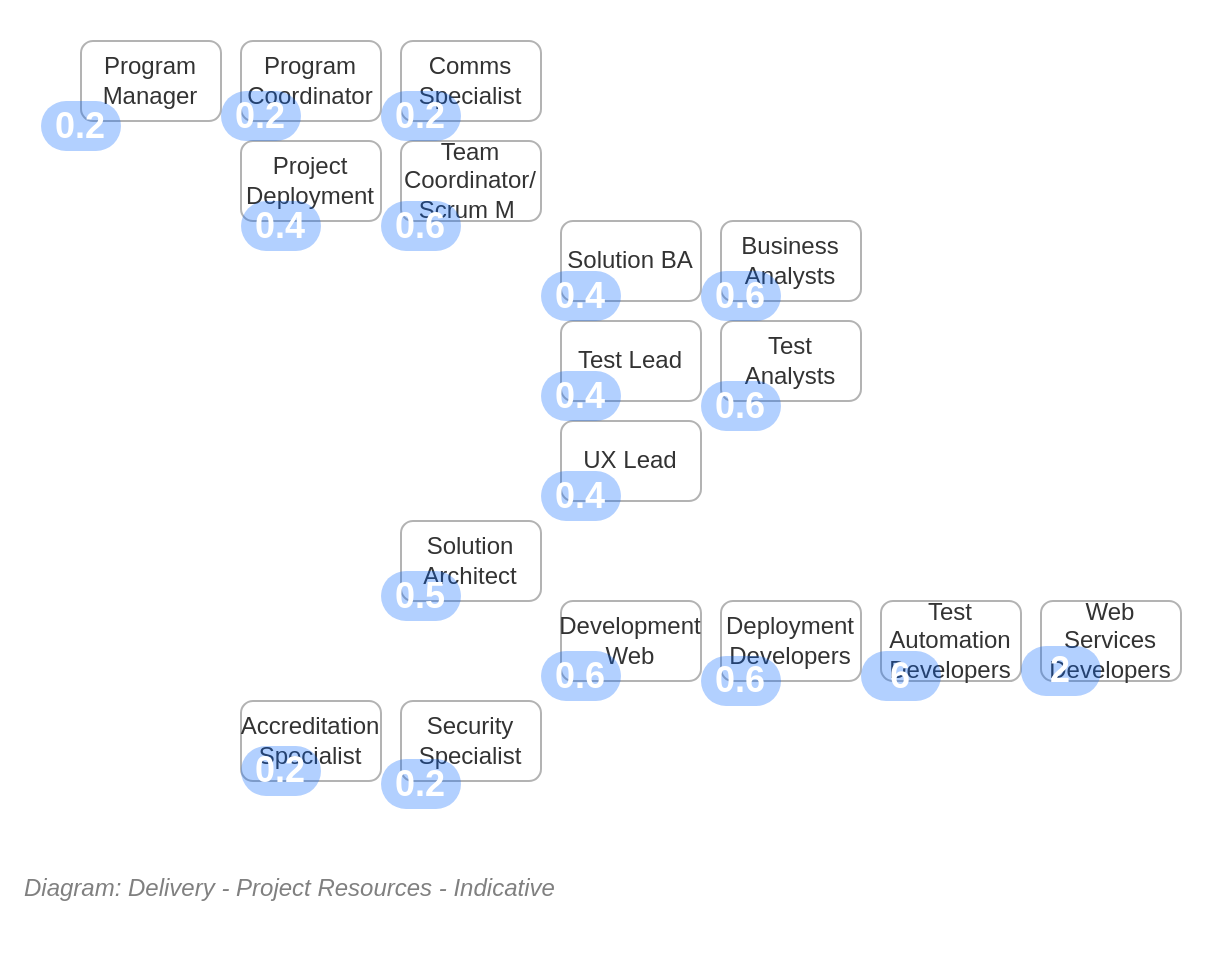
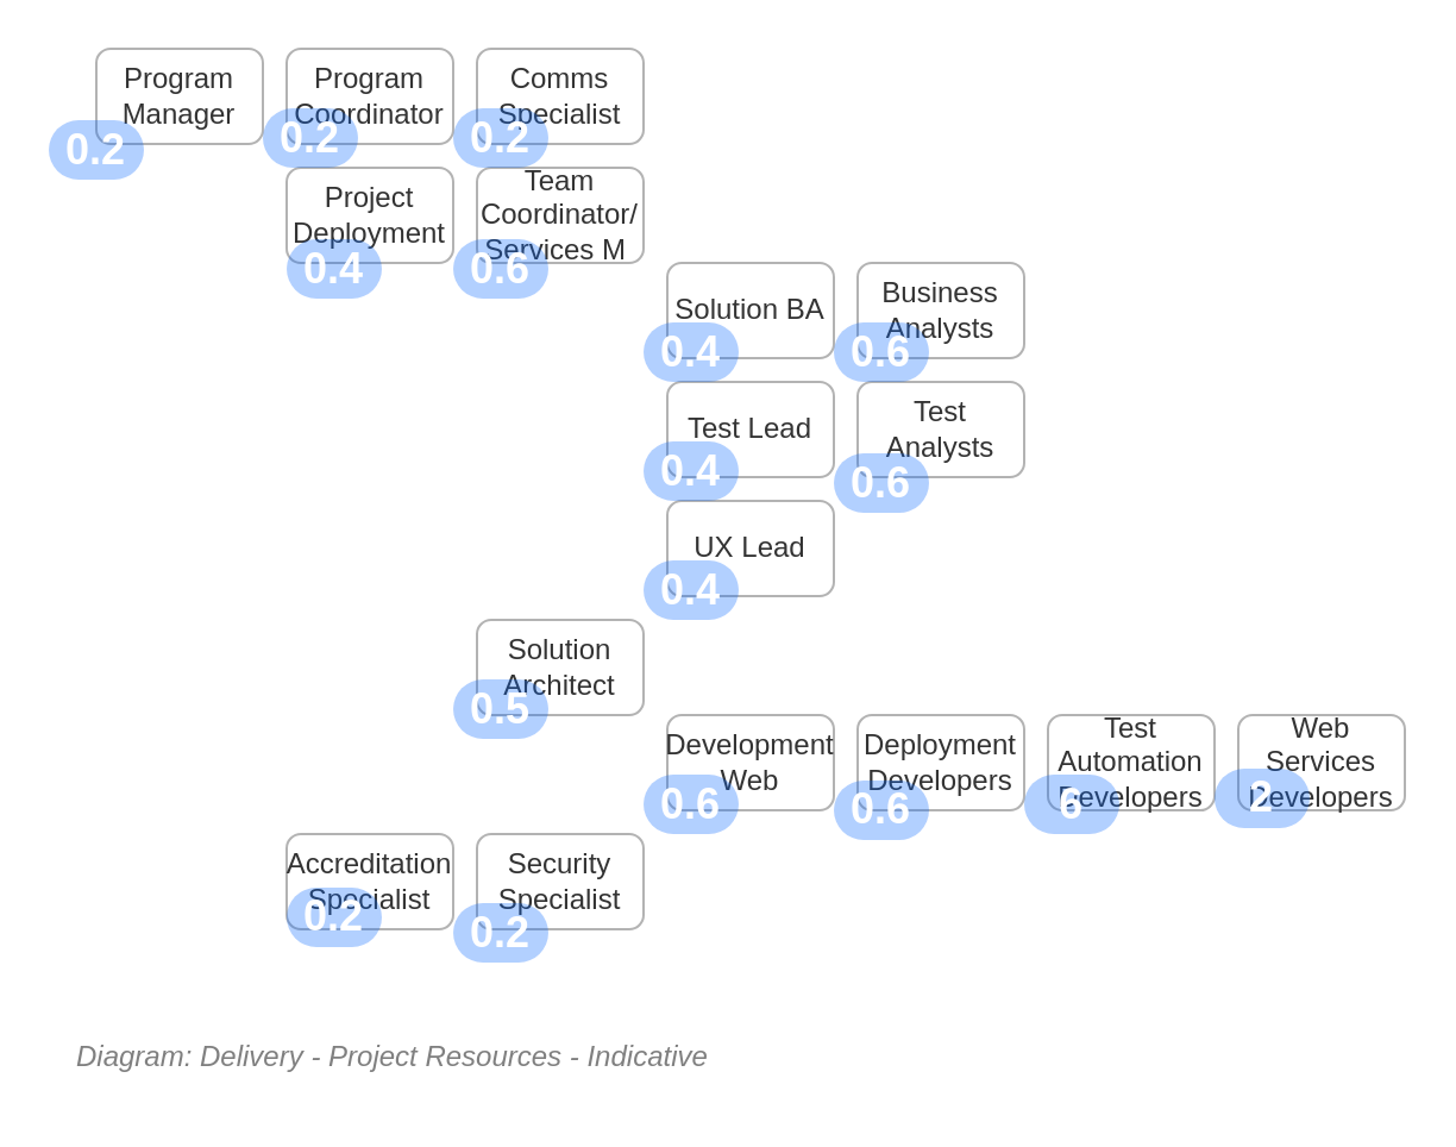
- <mxCell id="15" value="Team Coordinator/&lt;br&gt;Scrum M&amp;nbsp;" style="rounded=1;whiteSpace=wrap;html=1;shadow=0;glass=0;comic=0;strokeColor=#B3B3B3;fillColor=none;fontSize=12;align=center;fontColor=#333333;recursiveResize=0;container=1;collapsible=0;" parent="1" vertex="1"><mxGeometry x="200" y="70" width="70" height="40" as="geometry" /></mxCell>
+ <mxCell id="15" value="Team Coordinator/&lt;br&gt;Services M&amp;nbsp;" style="rounded=1;whiteSpace=wrap;html=1;shadow=0;glass=0;comic=0;strokeColor=#B3B3B3;fillColor=none;fontSize=12;align=center;fontColor=#333333;recursiveResize=0;container=1;collapsible=0;" parent="1" vertex="1"><mxGeometry x="200" y="70" width="70" height="40" as="geometry" /></mxCell>
- <mxCell id="37" value="&lt;font style=&quot;font-size: 12px ; font-weight: normal&quot;&gt;&lt;i&gt;Diagram: Delivery - Project Resources - Indicative&lt;/i&gt;&lt;/font&gt;" style="text;strokeColor=none;fillColor=none;html=1;fontSize=24;fontStyle=1;verticalAlign=middle;align=left;shadow=0;glass=0;comic=0;opacity=30;fontColor=#808080;" parent="1" vertex="1"><mxGeometry x="10" y="420" width="520" height="40" as="geometry" /></mxCell>
+ <mxCell id="37" value="&lt;font style=&quot;font-size: 12px ; font-weight: normal&quot;&gt;&lt;i&gt;Diagram: Delivery - Project Resources - Indicative&lt;/i&gt;&lt;/font&gt;" style="text;strokeColor=none;fillColor=none;html=1;fontSize=24;fontStyle=1;verticalAlign=middle;align=left;shadow=0;glass=0;comic=0;opacity=30;fontColor=#808080;" parent="1" vertex="1"><mxGeometry x="30" y="420" width="520" height="40" as="geometry" /></mxCell>
